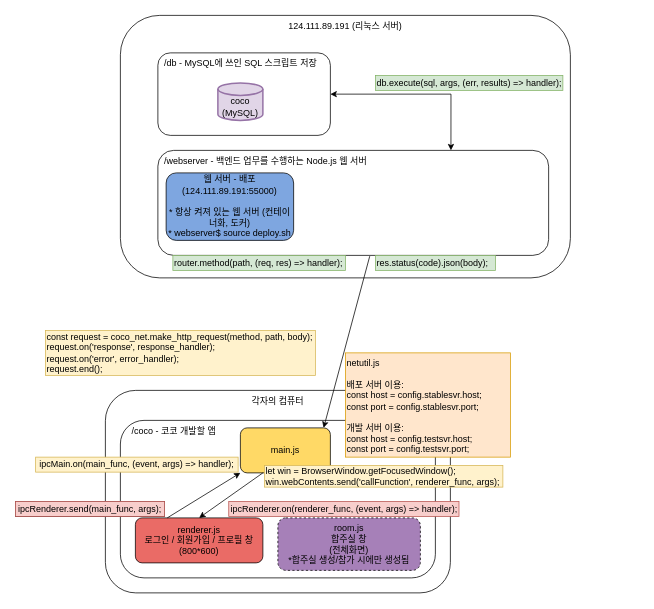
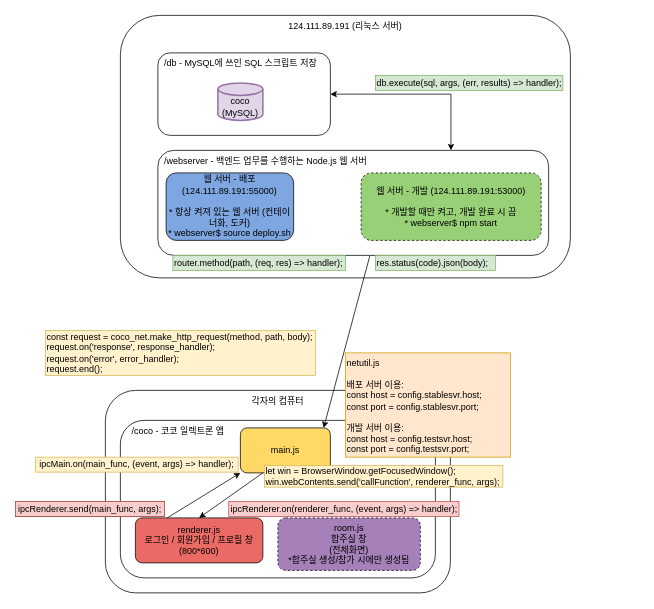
+ <mxCell id="5" value="&lt;span style=&quot;font-family: &amp;#34;helvetica&amp;#34; ; font-size: 12px ; font-style: normal ; font-weight: 400 ; letter-spacing: normal ; text-align: center ; text-indent: 0px ; text-transform: none ; word-spacing: 0px ; float: none ; display: inline&quot;&gt;웹 서버 - 개발 (124.111.89.191:53000)&lt;br&gt;&lt;/span&gt;&lt;br&gt;* 개발할 때만 켜고, 개발 완료 시 끔&lt;br&gt;* webserver$ npm start" style="rounded=1;whiteSpace=wrap;html=1;dashed=1;fillColor=#97D077;strokeColor=#000000;" vertex="1" parent="3"><mxGeometry x="271" y="30" width="240" height="90" as="geometry" /></mxCell>
- <mxCell id="10" value="&amp;nbsp; &amp;nbsp; /coco - 코코 개발할 앱" style="rounded=1;whiteSpace=wrap;html=1;strokeColor=#000000;shadow=0;verticalAlign=top;align=left;" vertex="1" parent="1"><mxGeometry x="160" y="560" width="420" height="210" as="geometry" /></mxCell>
+ <mxCell id="10" value="&amp;nbsp; &amp;nbsp; /coco - 코코 일렉트론 앱" style="rounded=1;whiteSpace=wrap;html=1;strokeColor=#000000;shadow=0;verticalAlign=top;align=left;" vertex="1" parent="1"><mxGeometry x="160" y="560" width="420" height="210" as="geometry" /></mxCell>
